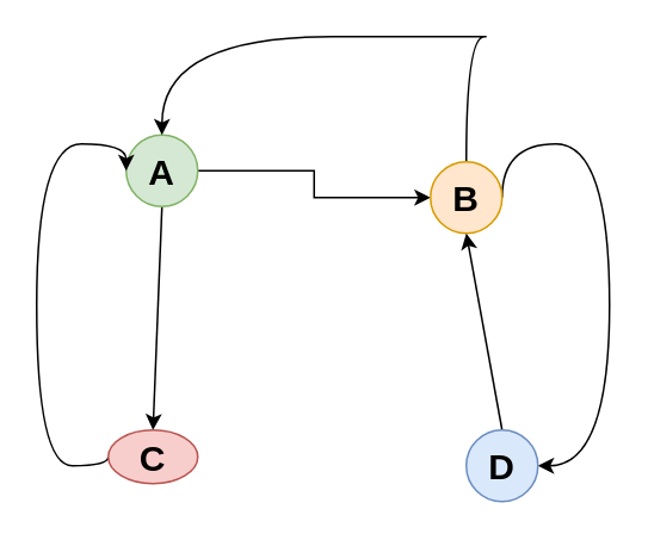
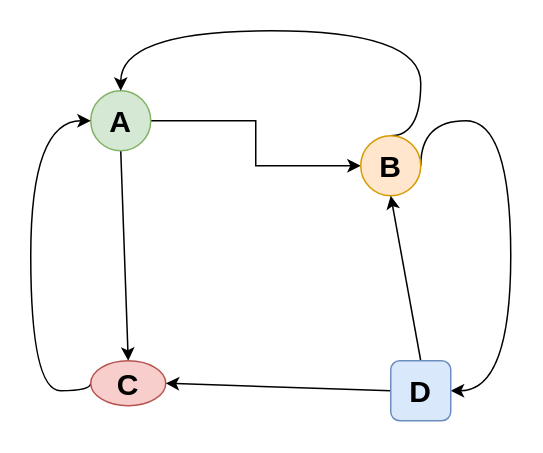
- <mxCell id="4" value="A" style="ellipse;whiteSpace=wrap;html=1;aspect=fixed;fontStyle=1;fontSize=20;fillColor=#d5e8d4;strokeColor=#82b366;" vertex="1" parent="1"><mxGeometry x="70" y="75" width="40" height="40" as="geometry" /></mxCell>
+ <mxCell id="4" value="A" style="ellipse;whiteSpace=wrap;html=1;aspect=fixed;fontStyle=1;fontSize=20;fillColor=#d5e8d4;strokeColor=#82b366;" vertex="1" parent="1"><mxGeometry x="60" y="60" width="40" height="40" as="geometry" /></mxCell>
+ <mxCell id="10" value="" style="edgeStyle=none;rounded=0;orthogonalLoop=1;jettySize=auto;html=1;exitX=0;exitY=0.5;exitDx=0;exitDy=0;entryX=1;entryY=0.5;entryDx=0;entryDy=0;fontSize=20;" edge="1" parent="1" source="12" target="9"><mxGeometry relative="1" as="geometry" /></mxCell>
- <mxCell id="12" value="D" style="ellipse;whiteSpace=wrap;html=1;aspect=fixed;fontStyle=1;fontSize=20;fillColor=#dae8fc;strokeColor=#6c8ebf;" vertex="1" parent="1"><mxGeometry x="260" y="240" width="40" height="40" as="geometry" /></mxCell>
+ <mxCell id="12" value="D" style="whiteSpace=wrap;html=1;aspect=fixed;fontStyle=1;fontSize=20;fillColor=#dae8fc;strokeColor=#6c8ebf;rounded=1;" vertex="1" parent="1"><mxGeometry x="260" y="240" width="40" height="40" as="geometry" /></mxCell>
